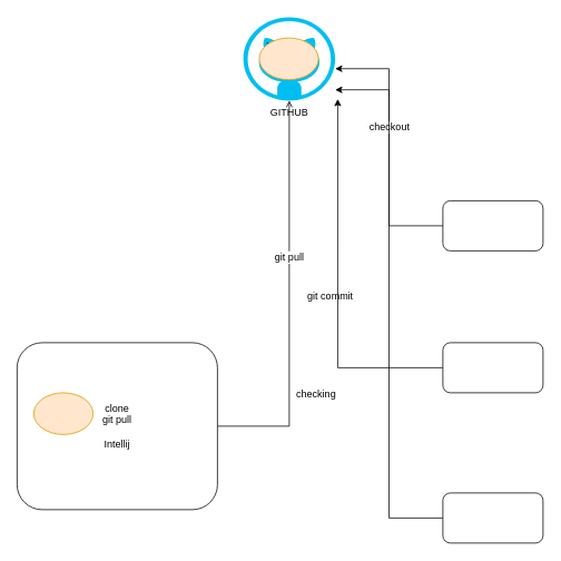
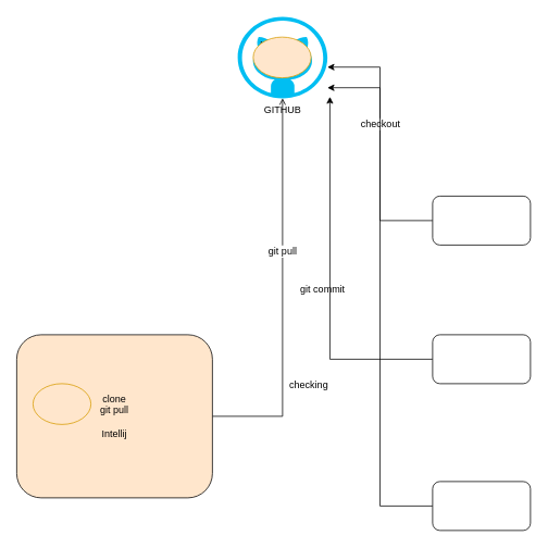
- <mxCell id="6" value="clone&lt;br&gt;git pull&lt;br&gt;&lt;br&gt;Intellij" style="rounded=1;whiteSpace=wrap;html=1;" parent="1" vertex="1"><mxGeometry x="20" y="410" width="240" height="200" as="geometry" /></mxCell>
+ <mxCell id="6" value="clone&lt;br&gt;git pull&lt;br&gt;&lt;br&gt;Intellij" style="rounded=1;whiteSpace=wrap;html=1;fillColor=#ffe6cc;" parent="1" vertex="1"><mxGeometry x="20" y="410" width="240" height="200" as="geometry" /></mxCell>
